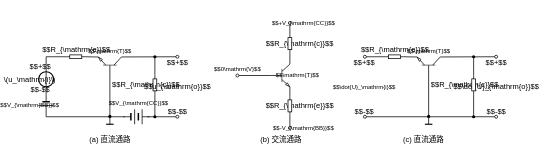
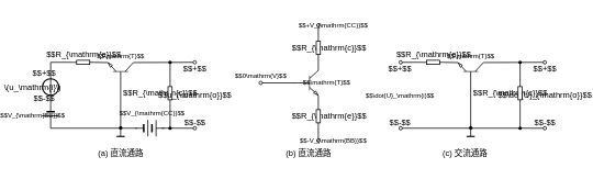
- <mxCell id="54" value="(b)&amp;nbsp;交流通路" style="text;html=1;align=center;verticalAlign=middle;resizable=0;points=[];autosize=1;strokeColor=none;fillColor=none;fontSize=10;" parent="1" vertex="1"><mxGeometry x="332.5" y="175" width="70" height="20" as="geometry" /></mxCell>
+ <mxCell id="54" value="(b)&amp;nbsp;直流通路" style="text;html=1;align=center;verticalAlign=middle;resizable=0;points=[];autosize=1;strokeColor=none;fillColor=none;fontSize=10;" parent="1" vertex="1"><mxGeometry x="332.5" y="175" width="70" height="20" as="geometry" /></mxCell>
- <mxCell id="55" value="(c) 直流通路" style="text;html=1;align=center;verticalAlign=middle;resizable=0;points=[];autosize=1;strokeColor=none;fillColor=none;fontSize=10;" parent="1" vertex="1"><mxGeometry x="522.5" y="175" width="70" height="20" as="geometry" /></mxCell>
+ <mxCell id="55" value="(c) 交流通路" style="text;html=1;align=center;verticalAlign=middle;resizable=0;points=[];autosize=1;strokeColor=none;fillColor=none;fontSize=10;" parent="1" vertex="1"><mxGeometry x="522.5" y="175" width="70" height="20" as="geometry" /></mxCell>
